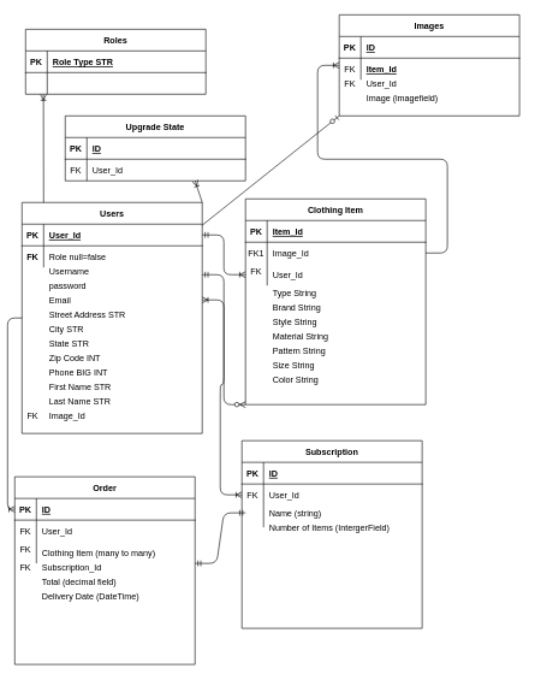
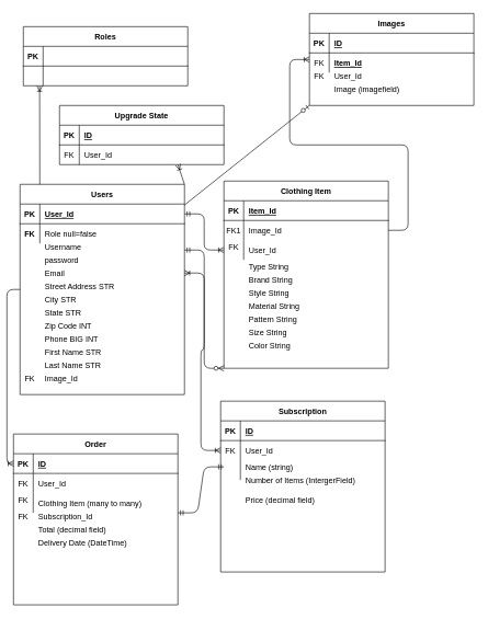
- <mxCell id="40" value="Role Type STR" style="shape=partialRectangle;overflow=hidden;connectable=0;fillColor=none;top=0;left=0;bottom=0;right=0;align=left;spacingLeft=6;fontStyle=5;" vertex="1" parent="38"><mxGeometry x="30" width="220" height="30" as="geometry" /></mxCell>
+ <mxCell id="54" value="Price (decimal field)" style="shape=partialRectangle;overflow=hidden;connectable=0;fillColor=none;top=0;left=0;bottom=0;right=0;align=left;spacingLeft=6;" vertex="1" parent="1"><mxGeometry x="365" y="745" width="220" height="30" as="geometry" /></mxCell>
